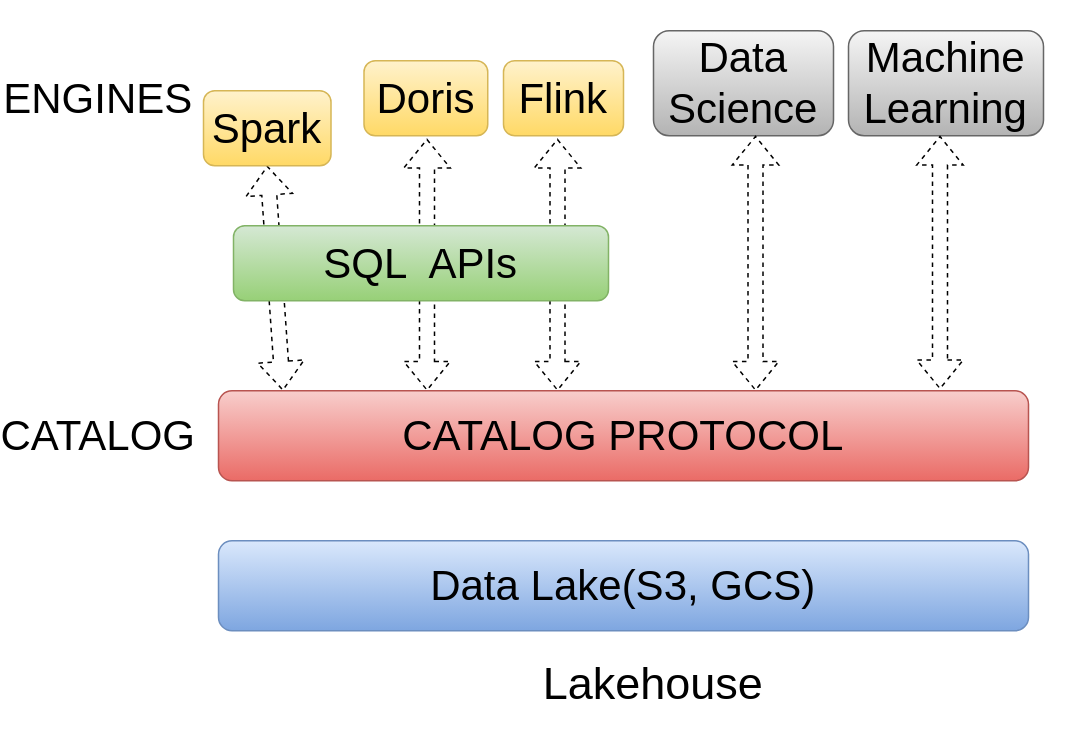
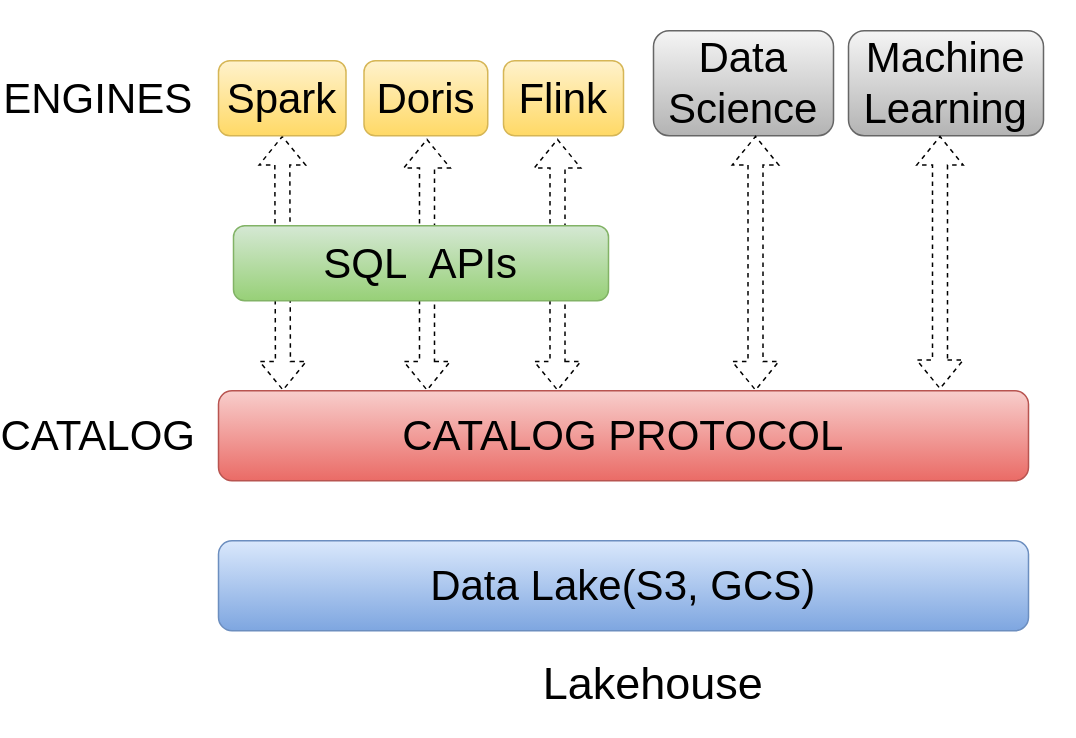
- <mxCell id="8" value="Spark" style="rounded=1;whiteSpace=wrap;html=1;fillColor=#fff2cc;fontSize=28;gradientColor=#ffd966;strokeColor=#d6b656;" parent="1" vertex="1"><mxGeometry x="120" y="60" width="85" height="50" as="geometry" /></mxCell>
+ <mxCell id="8" value="Spark" style="rounded=1;whiteSpace=wrap;html=1;fillColor=#fff2cc;fontSize=28;gradientColor=#ffd966;strokeColor=#d6b656;" parent="1" vertex="1"><mxGeometry x="130" y="40" width="85" height="50" as="geometry" /></mxCell>
